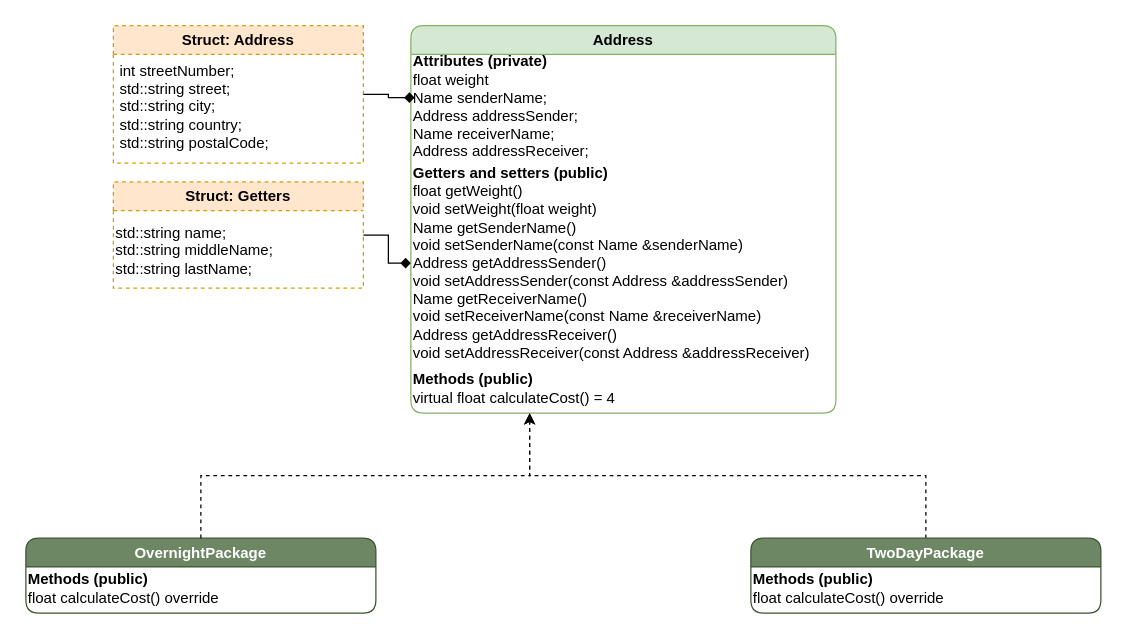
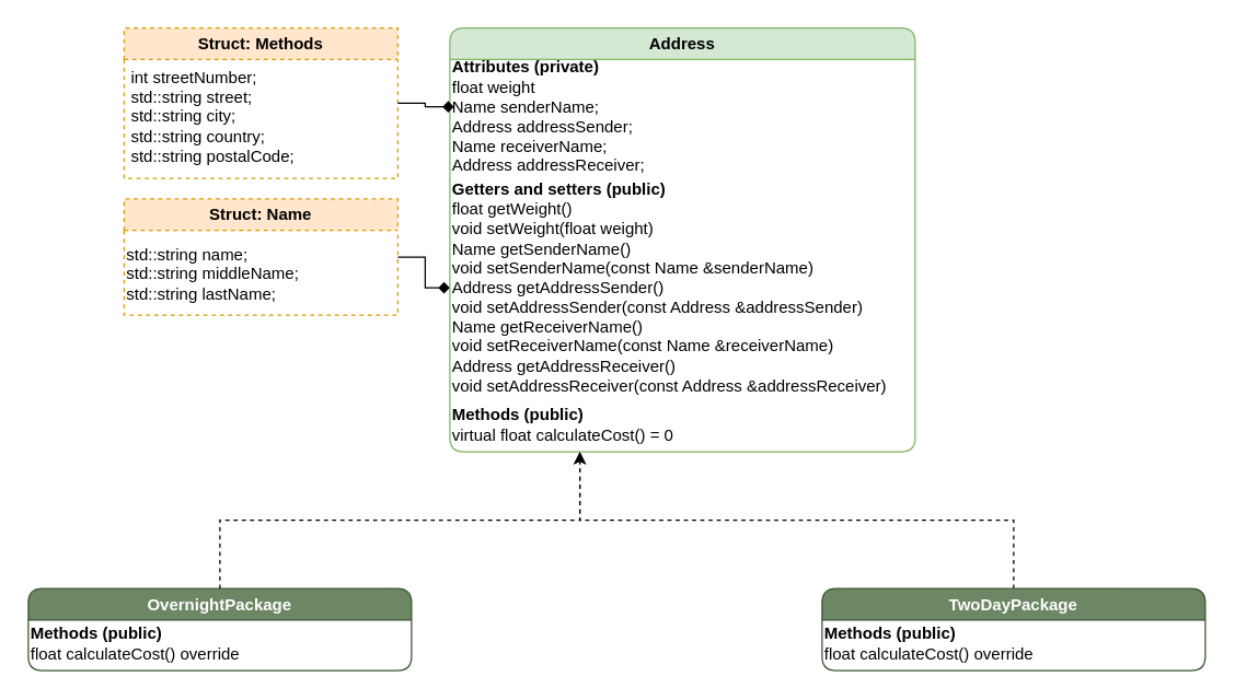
- <mxCell id="12" value="Struct: Address" style="swimlane;whiteSpace=wrap;html=1;fillColor=#ffe6cc;strokeColor=#d79b00;dashed=1;" parent="1" vertex="1"><mxGeometry x="90" y="20" width="200" height="110" as="geometry" /></mxCell>
+ <mxCell id="12" value="Struct: Methods" style="swimlane;whiteSpace=wrap;html=1;fillColor=#ffe6cc;strokeColor=#d79b00;dashed=1;" parent="1" vertex="1"><mxGeometry x="90" y="20" width="200" height="110" as="geometry" /></mxCell>
- <mxCell id="15" value="Struct: Getters" style="swimlane;whiteSpace=wrap;html=1;dashed=1;fillColor=#ffe6cc;strokeColor=#d79b00;" parent="1" vertex="1"><mxGeometry x="90" y="145" width="200" height="85" as="geometry" /></mxCell>
+ <mxCell id="15" value="Struct: Name" style="swimlane;whiteSpace=wrap;html=1;dashed=1;fillColor=#ffe6cc;strokeColor=#d79b00;" parent="1" vertex="1"><mxGeometry x="90" y="145" width="200" height="85" as="geometry" /></mxCell>
- <mxCell id="7" value="&lt;b&gt;Methods (public)&lt;/b&gt;&lt;div&gt;virtual float calculateCost() = 4&lt;br&gt;&lt;/div&gt;" style="text;html=1;align=left;verticalAlign=middle;resizable=0;points=[];autosize=1;strokeColor=none;fillColor=none;" parent="4" vertex="1"><mxGeometry y="270" width="190" height="40" as="geometry" /></mxCell>
+ <mxCell id="7" value="&lt;b&gt;Methods (public)&lt;/b&gt;&lt;div&gt;virtual float calculateCost() = 0&lt;br&gt;&lt;/div&gt;" style="text;html=1;align=left;verticalAlign=middle;resizable=0;points=[];autosize=1;strokeColor=none;fillColor=none;" parent="4" vertex="1"><mxGeometry y="270" width="190" height="40" as="geometry" /></mxCell>
